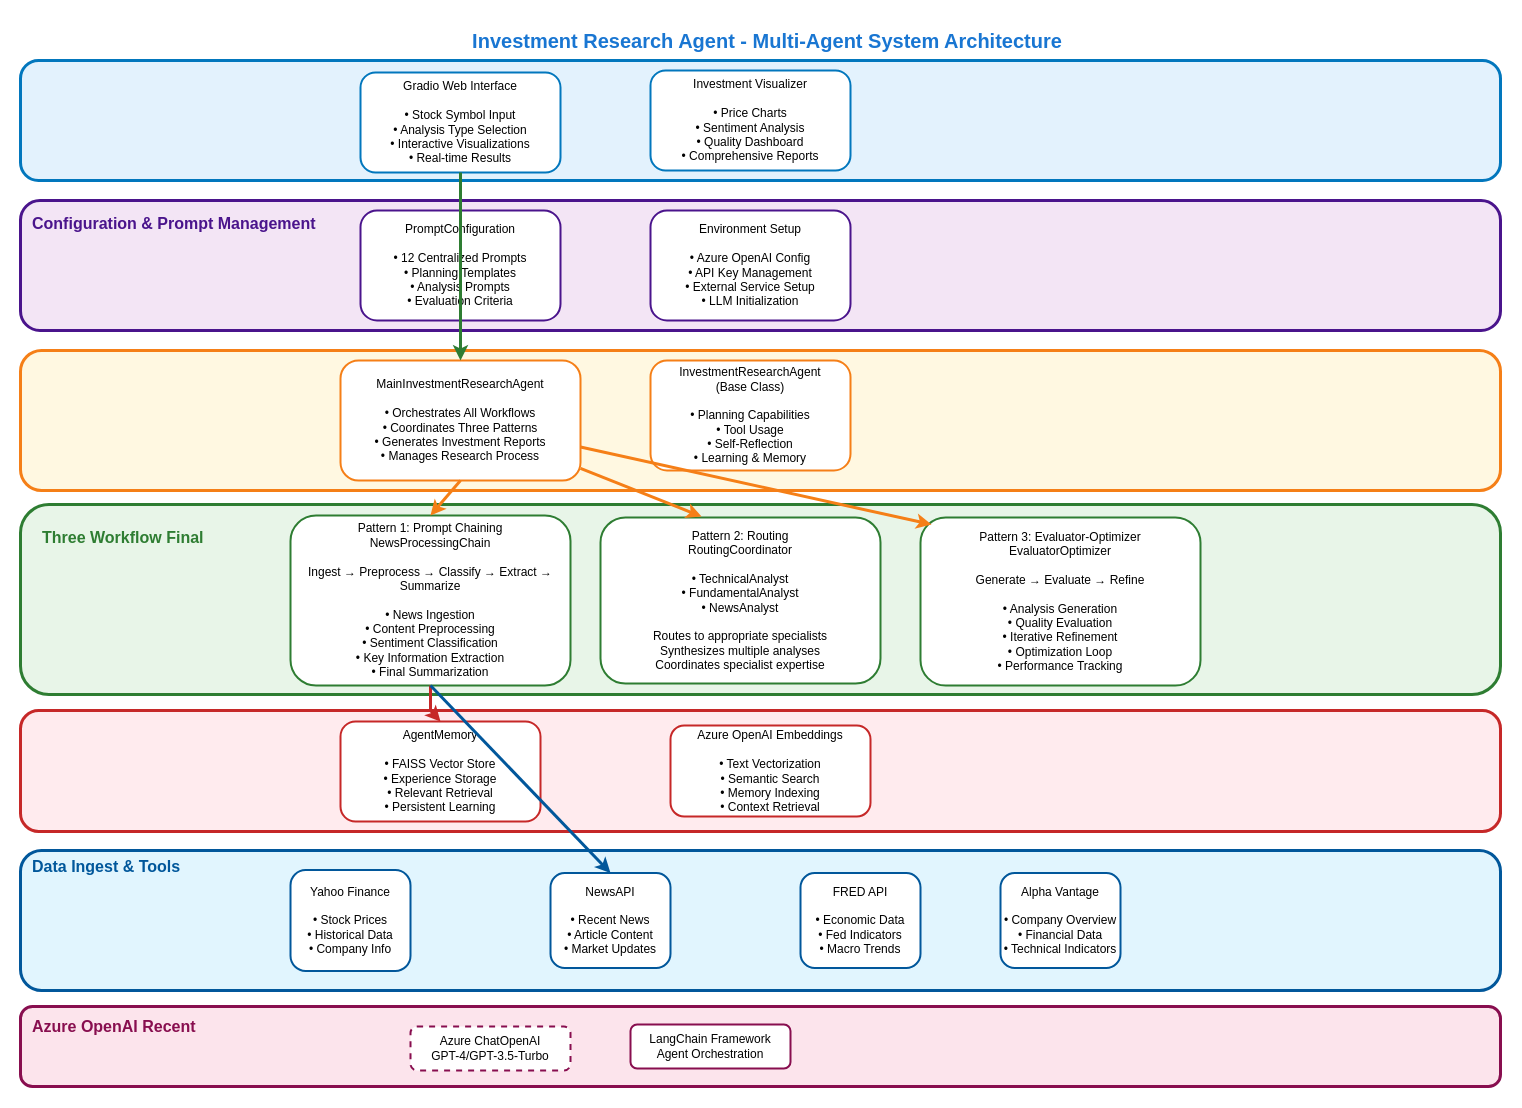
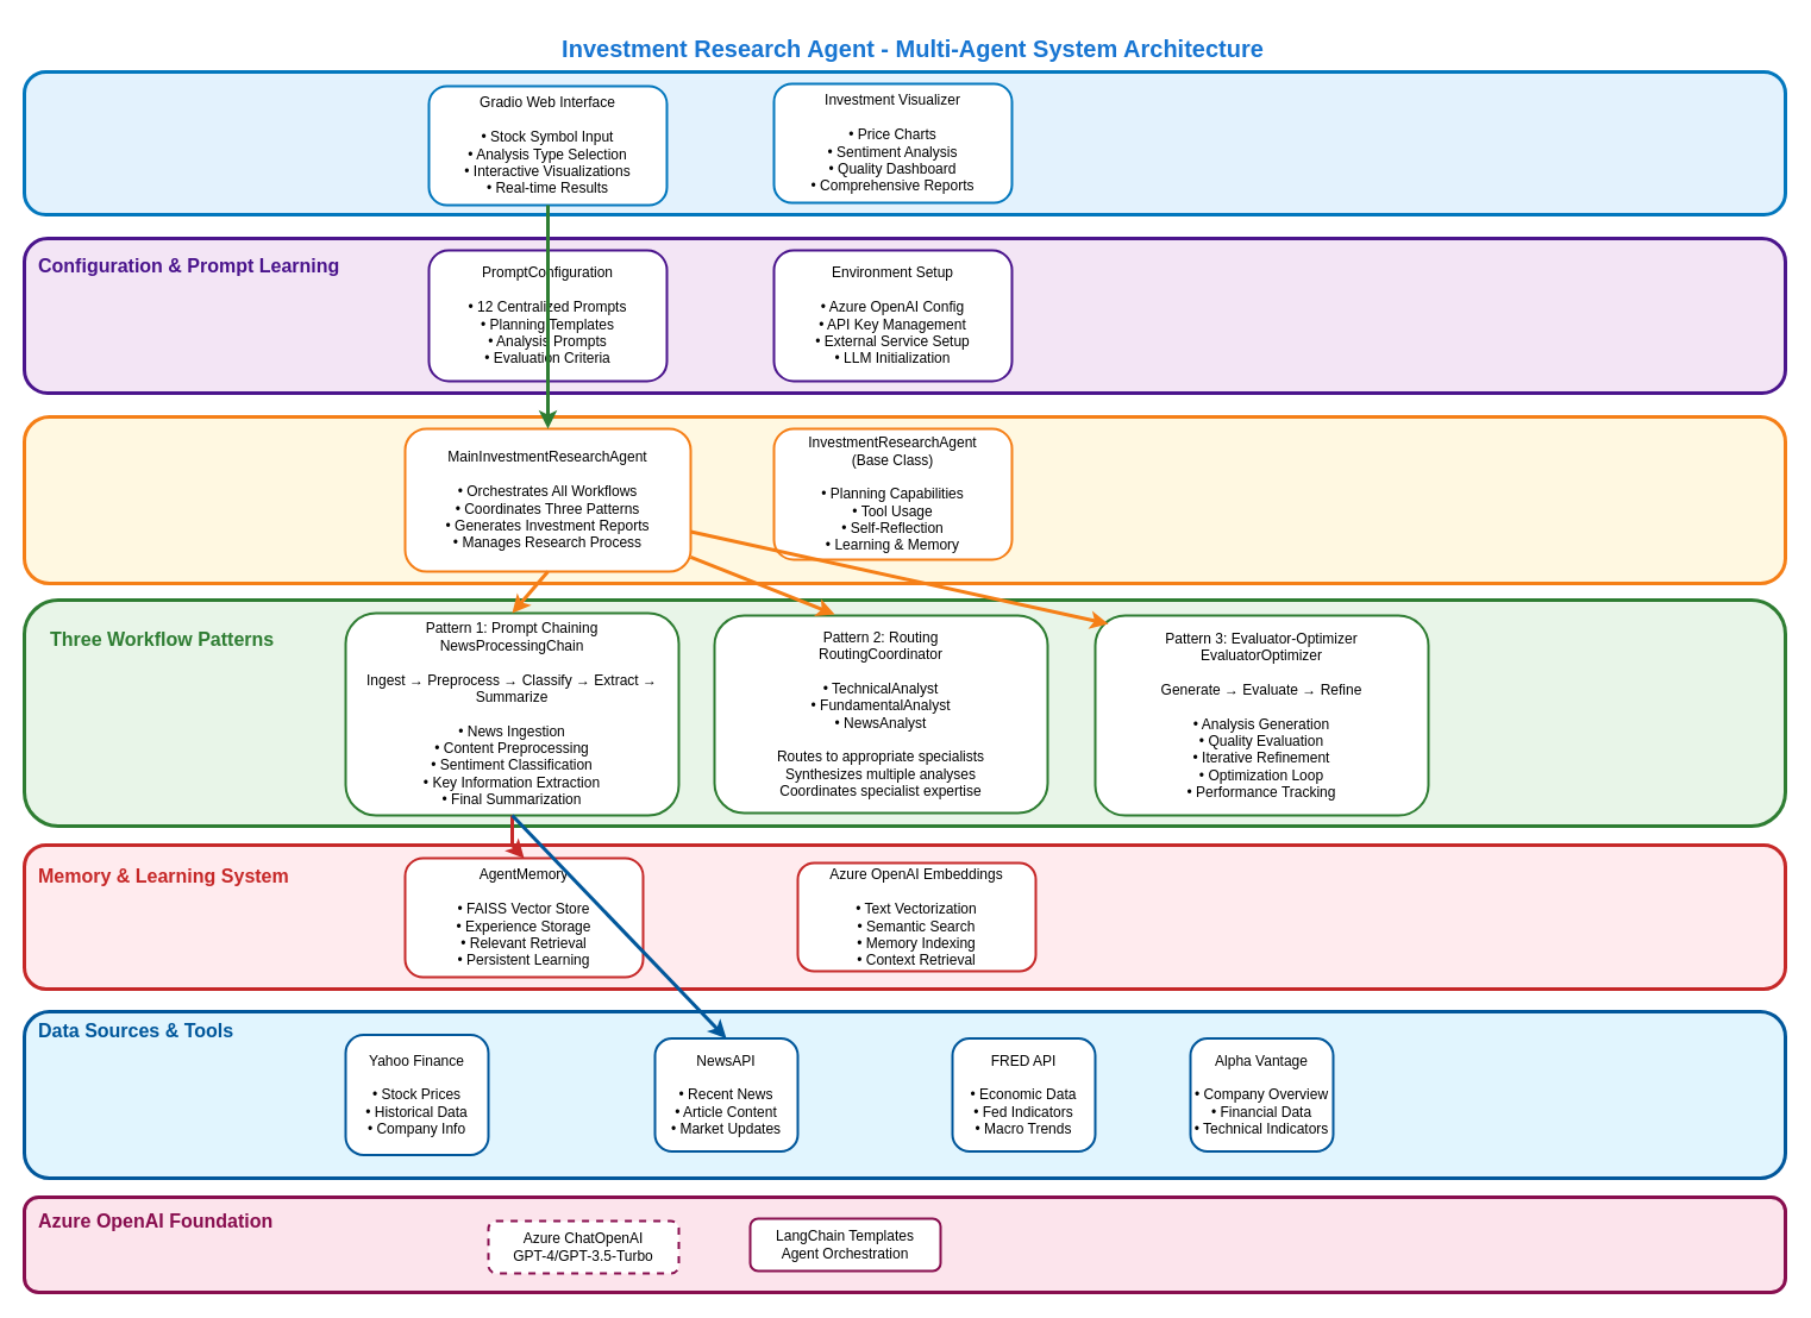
- <mxCell id="7" value="Configuration &amp; Prompt Management" style="text;html=1;strokeColor=none;fillColor=none;align=left;verticalAlign=top;whiteSpace=wrap;rounded=0;fontSize=16;fontStyle=1;fontColor=#4A148C" parent="1" vertex="1"><mxGeometry x="30" y="206.5" width="410" height="25" as="geometry" /></mxCell>
+ <mxCell id="7" value="Configuration &amp; Prompt Learning" style="text;html=1;strokeColor=none;fillColor=none;align=left;verticalAlign=top;whiteSpace=wrap;rounded=0;fontSize=16;fontStyle=1;fontColor=#4A148C" parent="1" vertex="1"><mxGeometry x="30" y="206.5" width="410" height="25" as="geometry" /></mxCell>
- <mxCell id="14" value="Three Workflow Final" style="text;html=1;strokeColor=none;fillColor=none;align=left;verticalAlign=top;whiteSpace=wrap;rounded=0;fontSize=16;fontStyle=1;fontColor=#2E7D32" parent="1" vertex="1"><mxGeometry x="40" y="521" width="200" height="25" as="geometry" /></mxCell>
+ <mxCell id="14" value="Three Workflow Patterns" style="text;html=1;strokeColor=none;fillColor=none;align=left;verticalAlign=top;whiteSpace=wrap;rounded=0;fontSize=16;fontStyle=1;fontColor=#2E7D32" parent="1" vertex="1"><mxGeometry x="40" y="521" width="200" height="25" as="geometry" /></mxCell>
+ <mxCell id="19" value="Memory &amp; Learning System" style="text;html=1;strokeColor=none;fillColor=none;align=left;verticalAlign=top;whiteSpace=wrap;rounded=0;fontSize=16;fontStyle=1;fontColor=#C62828" parent="1" vertex="1"><mxGeometry x="30" y="720" width="220" height="25" as="geometry" /></mxCell>
- <mxCell id="23" value="Data Ingest &amp; Tools" style="text;html=1;strokeColor=none;fillColor=none;align=left;verticalAlign=top;whiteSpace=wrap;rounded=0;fontSize=16;fontStyle=1;fontColor=#01579B" parent="1" vertex="1"><mxGeometry x="30" y="850" width="180" height="25" as="geometry" /></mxCell>
+ <mxCell id="23" value="Data Sources &amp; Tools" style="text;html=1;strokeColor=none;fillColor=none;align=left;verticalAlign=top;whiteSpace=wrap;rounded=0;fontSize=16;fontStyle=1;fontColor=#01579B" parent="1" vertex="1"><mxGeometry x="30" y="850" width="180" height="25" as="geometry" /></mxCell>
- <mxCell id="29" value="Azure OpenAI Recent" style="text;html=1;strokeColor=none;fillColor=none;align=left;verticalAlign=top;whiteSpace=wrap;rounded=0;fontSize=16;fontStyle=1;fontColor=#880E4F" parent="1" vertex="1"><mxGeometry x="30" y="1010" width="200" height="25" as="geometry" /></mxCell>
+ <mxCell id="29" value="Azure OpenAI Foundation" style="text;html=1;strokeColor=none;fillColor=none;align=left;verticalAlign=top;whiteSpace=wrap;rounded=0;fontSize=16;fontStyle=1;fontColor=#880E4F" parent="1" vertex="1"><mxGeometry x="30" y="1010" width="200" height="25" as="geometry" /></mxCell>
- <mxCell id="31" value="LangChain Framework&#10;Agent Orchestration" style="rounded=1;whiteSpace=wrap;html=1;fillColor=#FFFFFF;strokeColor=#880E4F;strokeWidth=2;" parent="1" vertex="1"><mxGeometry x="630" y="1024" width="160" height="44" as="geometry" /></mxCell>
+ <mxCell id="31" value="LangChain Templates&#10;Agent Orchestration" style="rounded=1;whiteSpace=wrap;html=1;fillColor=#FFFFFF;strokeColor=#880E4F;strokeWidth=2;" parent="1" vertex="1"><mxGeometry x="630" y="1024" width="160" height="44" as="geometry" /></mxCell>
